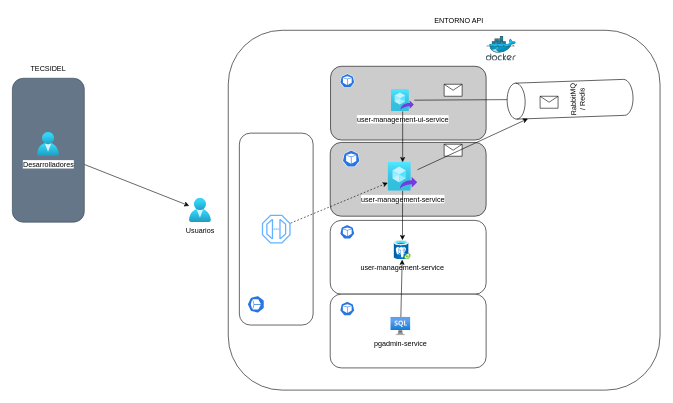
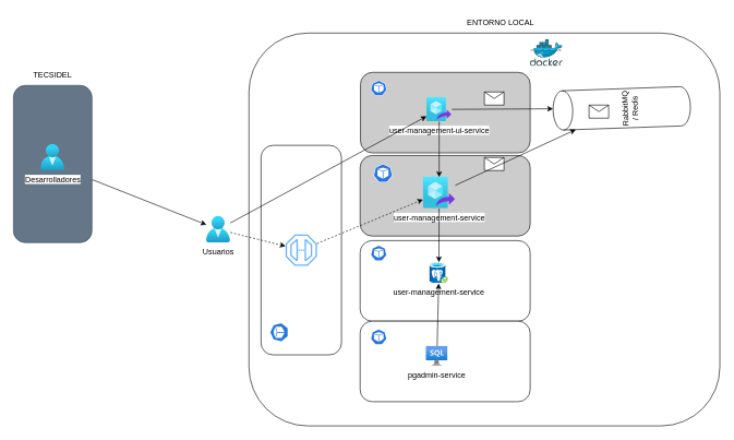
- <mxCell id="37" value="ENTORNO API" style="text;html=1;strokeColor=none;fillColor=none;align=center;verticalAlign=middle;whiteSpace=wrap;rounded=0;" parent="1" vertex="1"><mxGeometry x="675" y="20" width="180" height="30" as="geometry" /></mxCell>
+ <mxCell id="37" value="ENTORNO LOCAL" style="text;html=1;strokeColor=none;fillColor=none;align=center;verticalAlign=middle;whiteSpace=wrap;rounded=0;" parent="1" vertex="1"><mxGeometry x="675" y="20" width="180" height="30" as="geometry" /></mxCell>
- <mxCell id="43" style="edgeStyle=none;html=1;endArrow=none;" parent="1" source="9" target="3" edge="1"><mxGeometry relative="1" as="geometry" /></mxCell>
+ <mxCell id="43" style="edgeStyle=none;html=1;" parent="1" source="9" target="3" edge="1"><mxGeometry relative="1" as="geometry" /></mxCell>
+ <mxCell id="34" style="edgeStyle=none;html=1;" parent="1" source="36" target="9" edge="1"><mxGeometry relative="1" as="geometry" /></mxCell>
+ <mxCell id="35" style="edgeStyle=none;html=1;fontColor=#FFFFFF;dashed=1;" parent="1" source="36" target="18" edge="1"><mxGeometry relative="1" as="geometry" /></mxCell>
